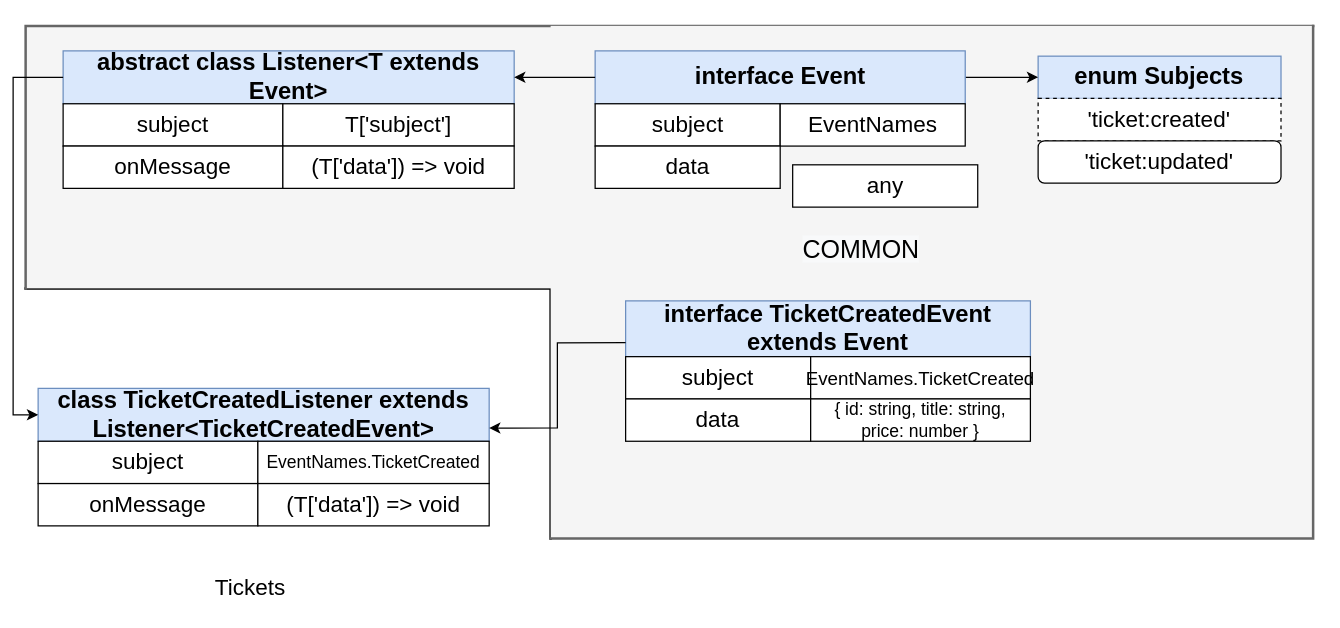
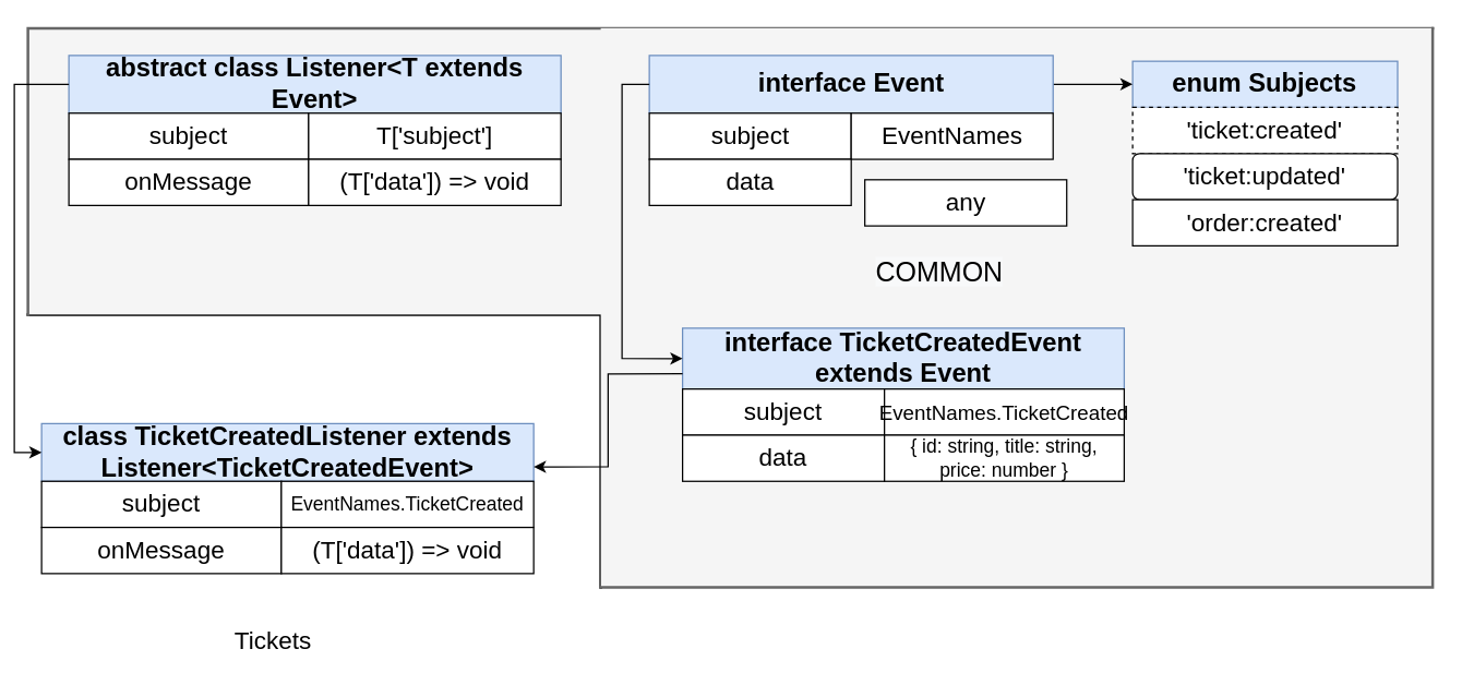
- <mxCell id="23" style="edgeStyle=orthogonalEdgeStyle;rounded=0;orthogonalLoop=1;jettySize=auto;html=1;exitX=0;exitY=0.5;exitDx=0;exitDy=0;entryX=1;entryY=0.5;entryDx=0;entryDy=0;fontSize=14;" parent="5" source="11" target="22" edge="1"><mxGeometry relative="1" as="geometry" /></mxCell>
+ <mxCell id="9" value="'order:created'" style="rounded=0;whiteSpace=wrap;html=1;fontSize=18;align=center;fontStyle=0" parent="5" vertex="1"><mxGeometry x="780.001" y="105.769" width="194.299" height="33.846" as="geometry" /></mxCell>
+ <mxCell id="17" style="edgeStyle=orthogonalEdgeStyle;rounded=0;orthogonalLoop=1;jettySize=auto;html=1;exitX=0;exitY=0.5;exitDx=0;exitDy=0;entryX=0;entryY=0.5;entryDx=0;entryDy=0;fontSize=14;" parent="5" source="11" target="16" edge="1"><mxGeometry relative="1" as="geometry" /></mxCell>
